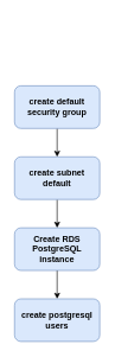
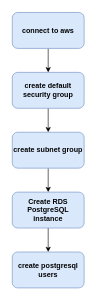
+ <mxCell id="3" value="&lt;b&gt;connect to aws&lt;/b&gt;" style="rounded=1;whiteSpace=wrap;html=1;fillColor=#dae8fc;strokeColor=#6c8ebf;" parent="1" vertex="1"><mxGeometry x="20" y="20" width="120" height="60" as="geometry" /></mxCell>
+ <mxCell id="2" style="edgeStyle=orthogonalEdgeStyle;rounded=0;orthogonalLoop=1;jettySize=auto;html=1;entryX=0.5;entryY=0;entryDx=0;entryDy=0;" parent="1" source="3" target="5" edge="1"><mxGeometry relative="1" as="geometry" /></mxCell>
- <mxCell id="7" value="&lt;b&gt;create subnet default&lt;br&gt;&lt;/b&gt;" style="rounded=1;whiteSpace=wrap;html=1;fillColor=#dae8fc;strokeColor=#6c8ebf;" parent="1" vertex="1"><mxGeometry x="20" y="220" width="120" height="60" as="geometry" /></mxCell>
+ <mxCell id="7" value="&lt;b&gt;create subnet group&lt;br&gt;&lt;/b&gt;" style="rounded=1;whiteSpace=wrap;html=1;fillColor=#dae8fc;strokeColor=#6c8ebf;" parent="1" vertex="1"><mxGeometry x="20" y="220" width="120" height="60" as="geometry" /></mxCell>
